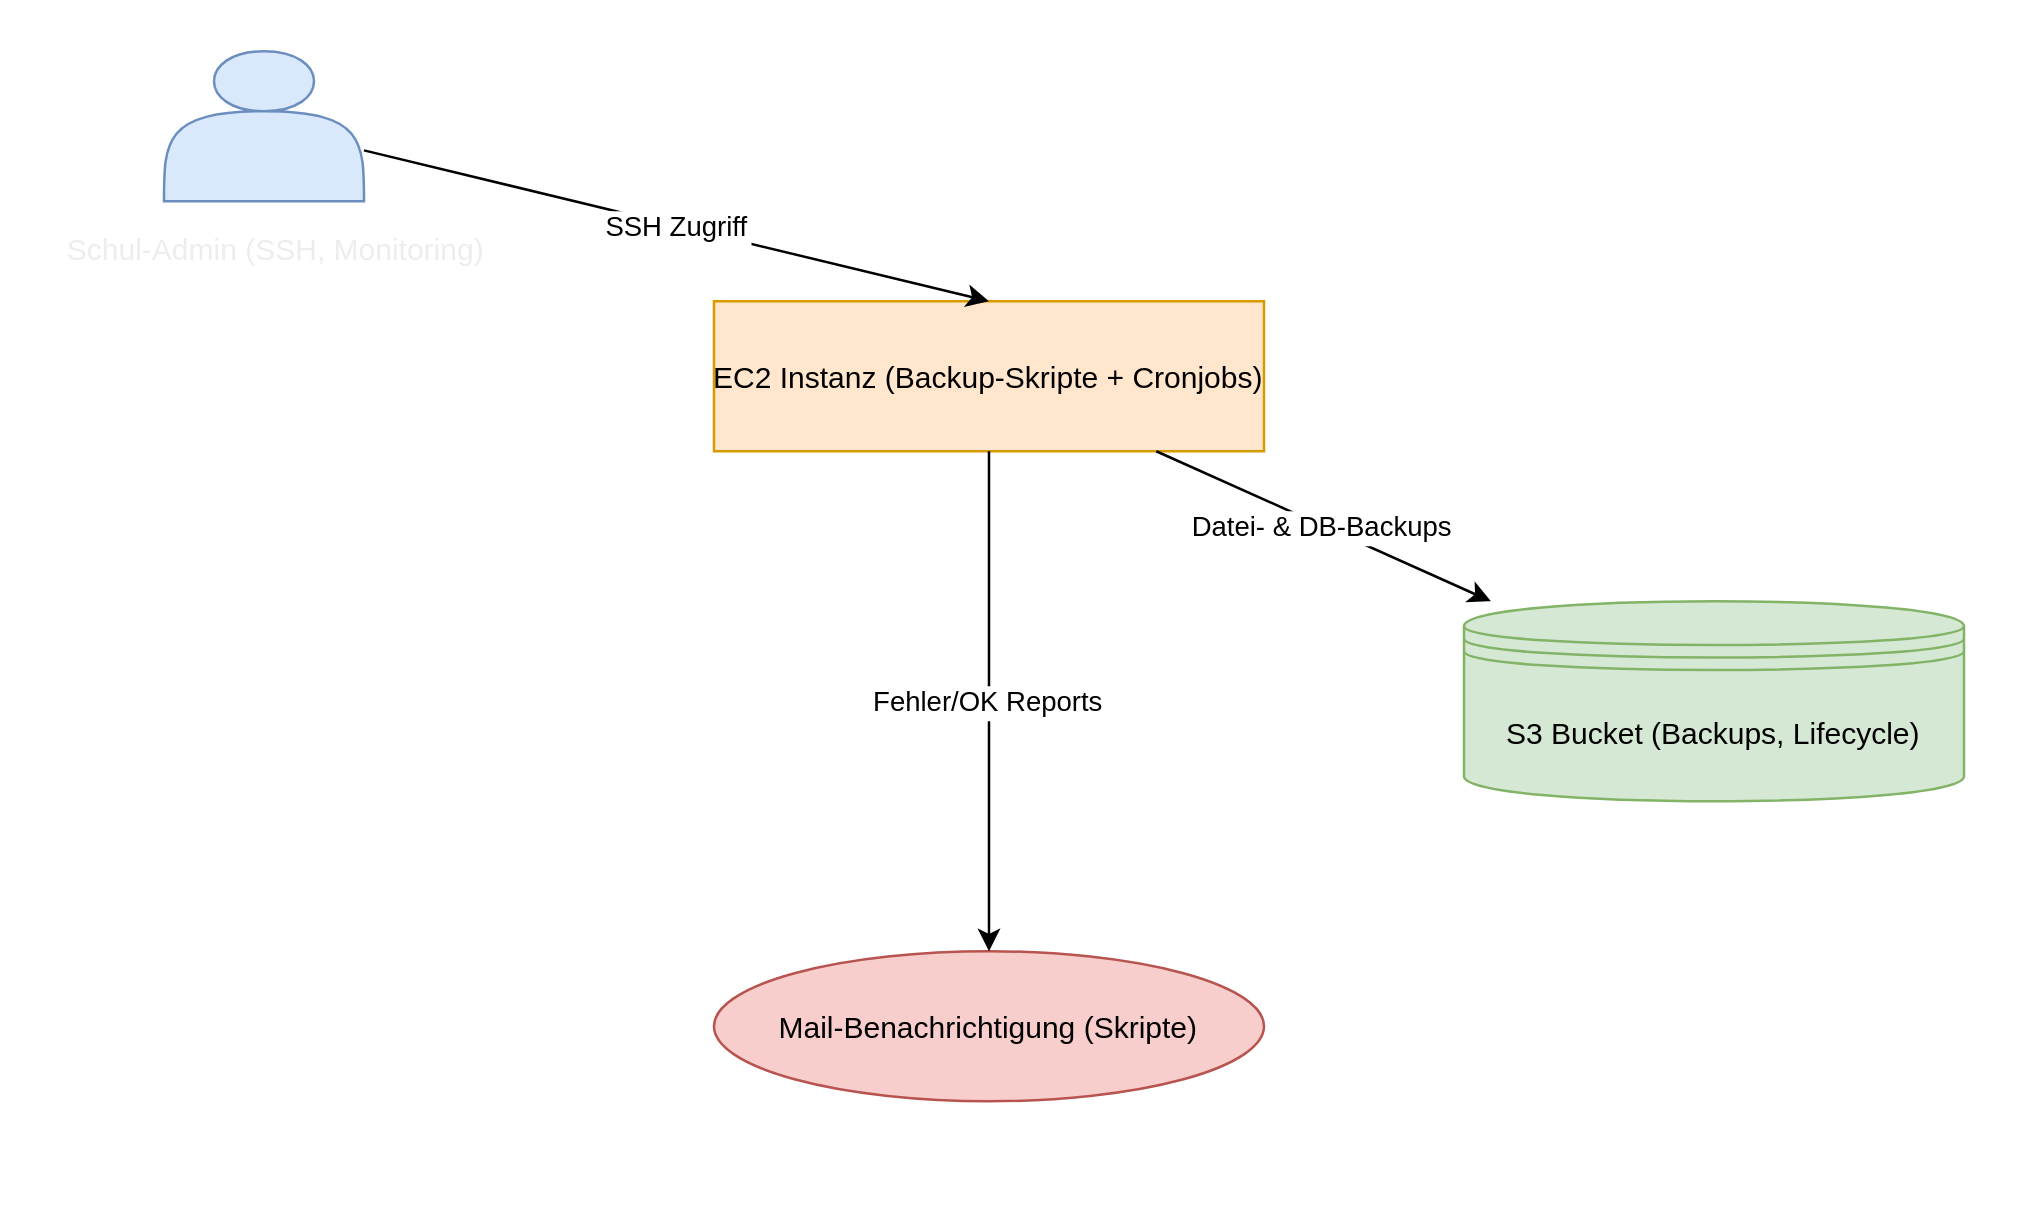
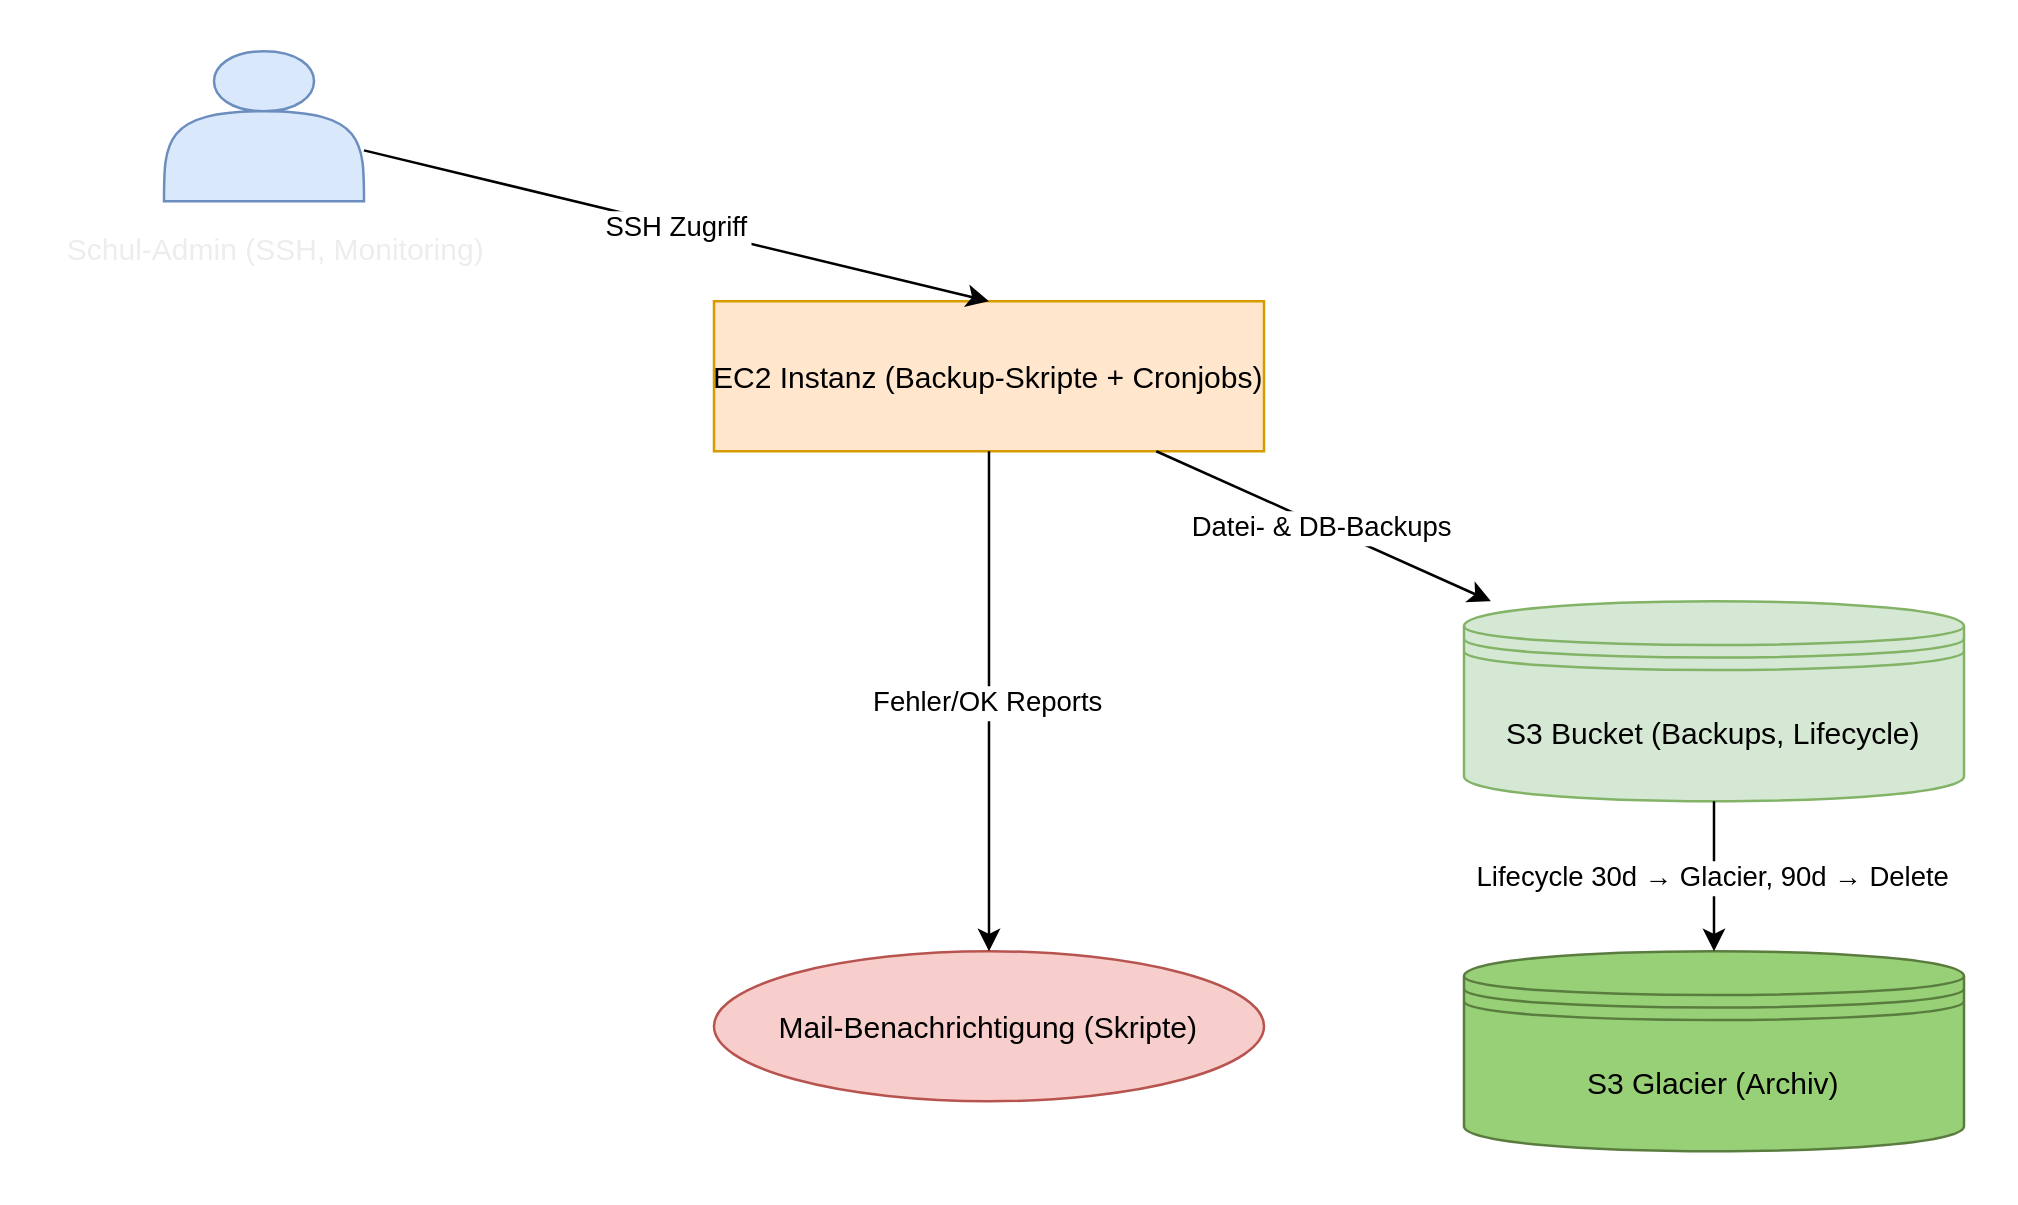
+ <mxCell id="9" value="Lifecycle 30d → Glacier, 90d → Delete" parent="1" source="4" target="5" edge="1"><mxGeometry relative="1" as="geometry" /></mxCell>
+ <mxCell id="5" value="S3 Glacier (Archiv)" style="shape=datastore;fillColor=#97d077;strokeColor=#5a7d3f;fontColor=#000000;" parent="1" vertex="1"><mxGeometry x="585" y="380" width="200" height="80" as="geometry" /></mxCell>
